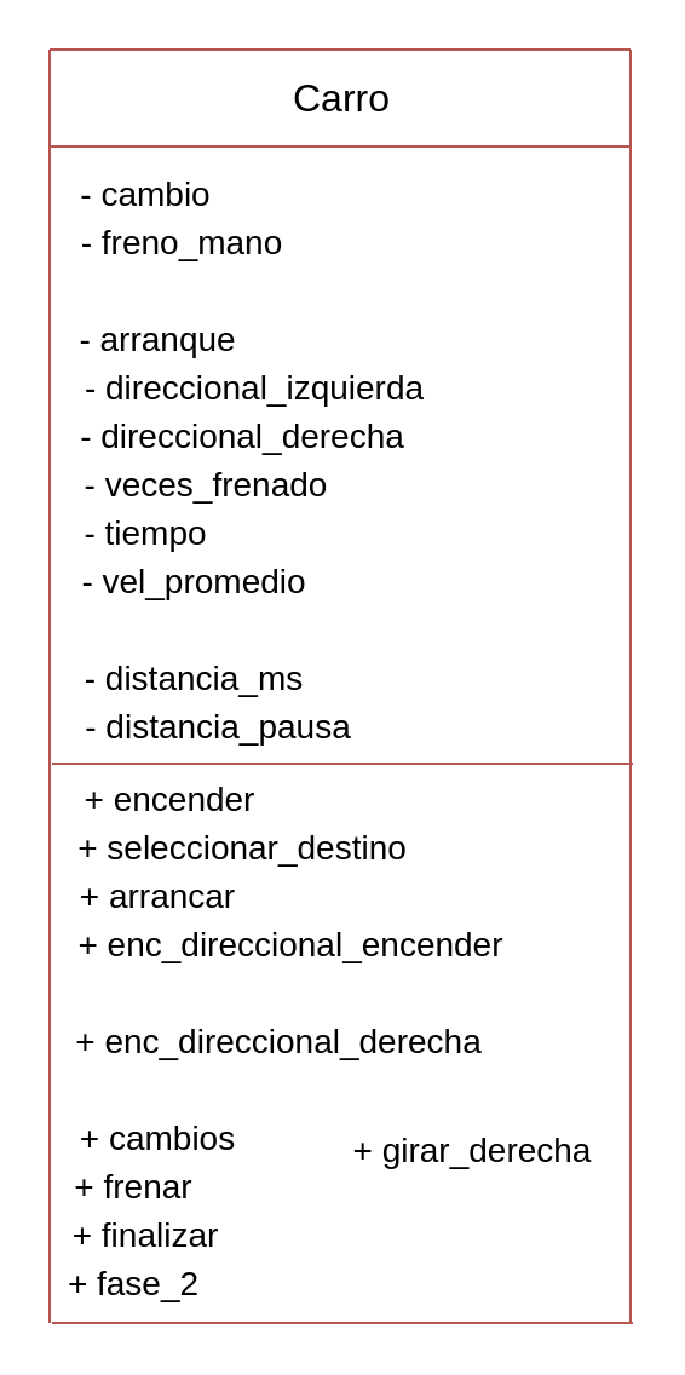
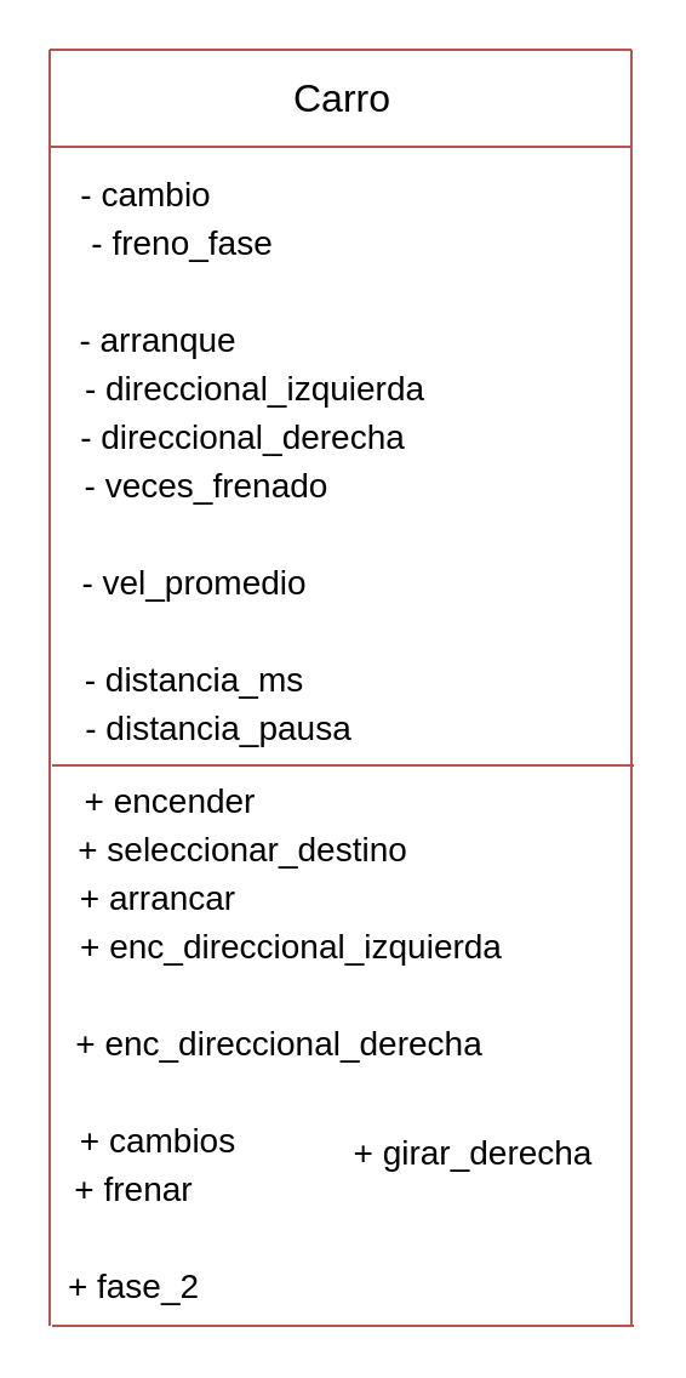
- <mxCell id="4" value="&lt;font style=&quot;font-size: 14px&quot;&gt;- freno_mano&lt;/font&gt;" style="text;html=1;strokeColor=none;fillColor=none;align=center;verticalAlign=middle;whiteSpace=wrap;rounded=0;" vertex="1" parent="1"><mxGeometry x="30" y="90" width="90" height="20" as="geometry" /></mxCell>
+ <mxCell id="4" value="&lt;font style=&quot;font-size: 14px&quot;&gt;- freno_fase&lt;/font&gt;" style="text;html=1;strokeColor=none;fillColor=none;align=center;verticalAlign=middle;whiteSpace=wrap;rounded=0;" vertex="1" parent="1"><mxGeometry x="30" y="90" width="90" height="20" as="geometry" /></mxCell>
- <mxCell id="8" value="&lt;font style=&quot;font-size: 14px&quot;&gt;- tiempo&lt;/font&gt;" style="text;html=1;strokeColor=none;fillColor=none;align=center;verticalAlign=middle;whiteSpace=wrap;rounded=0;" vertex="1" parent="1"><mxGeometry x="30" y="210" width="60" height="20" as="geometry" /></mxCell>
- <mxCell id="18" value="&lt;font style=&quot;font-size: 14px&quot;&gt;+ enc_direccional_encender&lt;/font&gt;" style="text;html=1;strokeColor=none;fillColor=none;align=center;verticalAlign=middle;whiteSpace=wrap;rounded=0;" vertex="1" parent="1"><mxGeometry x="30" y="380" width="180" height="20" as="geometry" /></mxCell>
+ <mxCell id="18" value="&lt;font style=&quot;font-size: 14px&quot;&gt;+ enc_direccional_izquierda&lt;/font&gt;" style="text;html=1;strokeColor=none;fillColor=none;align=center;verticalAlign=middle;whiteSpace=wrap;rounded=0;" vertex="1" parent="1"><mxGeometry x="30" y="380" width="180" height="20" as="geometry" /></mxCell>
- <mxCell id="15" value="&lt;font style=&quot;font-size: 14px&quot;&gt;+ finalizar&lt;/font&gt;" style="text;html=1;strokeColor=none;fillColor=none;align=center;verticalAlign=middle;whiteSpace=wrap;rounded=0;" vertex="1" parent="1"><mxGeometry x="25" y="500" width="70" height="20" as="geometry" /></mxCell>
